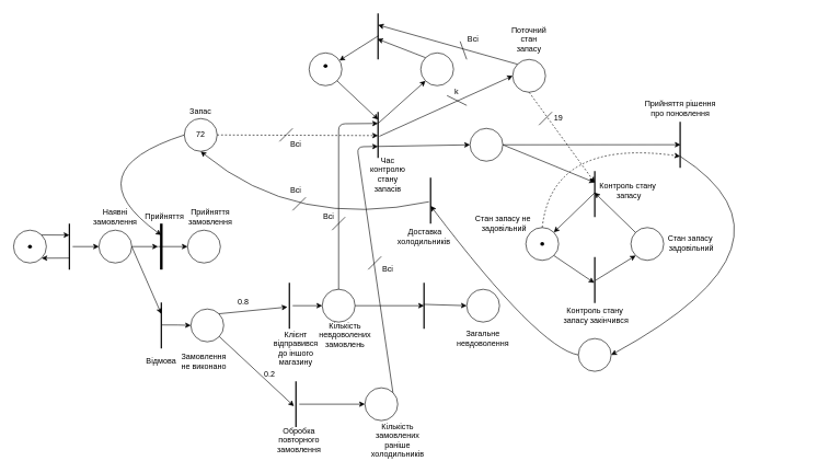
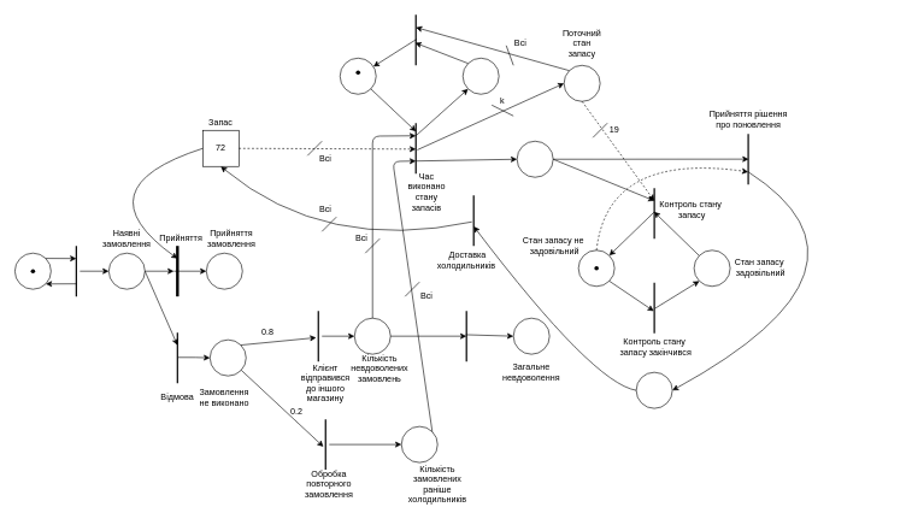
- <mxCell id="18" value="72" style="ellipse;whiteSpace=wrap;html=1;aspect=fixed;" parent="1" vertex="1"><mxGeometry x="280" y="180" width="50" height="50" as="geometry" /></mxCell>
+ <mxCell id="18" value="72" style="whiteSpace=wrap;html=1;aspect=fixed;rounded=0;" parent="1" vertex="1"><mxGeometry x="280" y="180" width="50" height="50" as="geometry" /></mxCell>
- <mxCell id="42" value="Час контролю стану запасів" style="text;html=1;strokeColor=none;fillColor=none;align=center;verticalAlign=middle;whiteSpace=wrap;rounded=0;" parent="1" vertex="1"><mxGeometry x="570" y="255" width="40" height="20" as="geometry" /></mxCell>
+ <mxCell id="42" value="Час виконано стану запасів" style="text;html=1;strokeColor=none;fillColor=none;align=center;verticalAlign=middle;whiteSpace=wrap;rounded=0;" parent="1" vertex="1"><mxGeometry x="570" y="255" width="40" height="20" as="geometry" /></mxCell>
